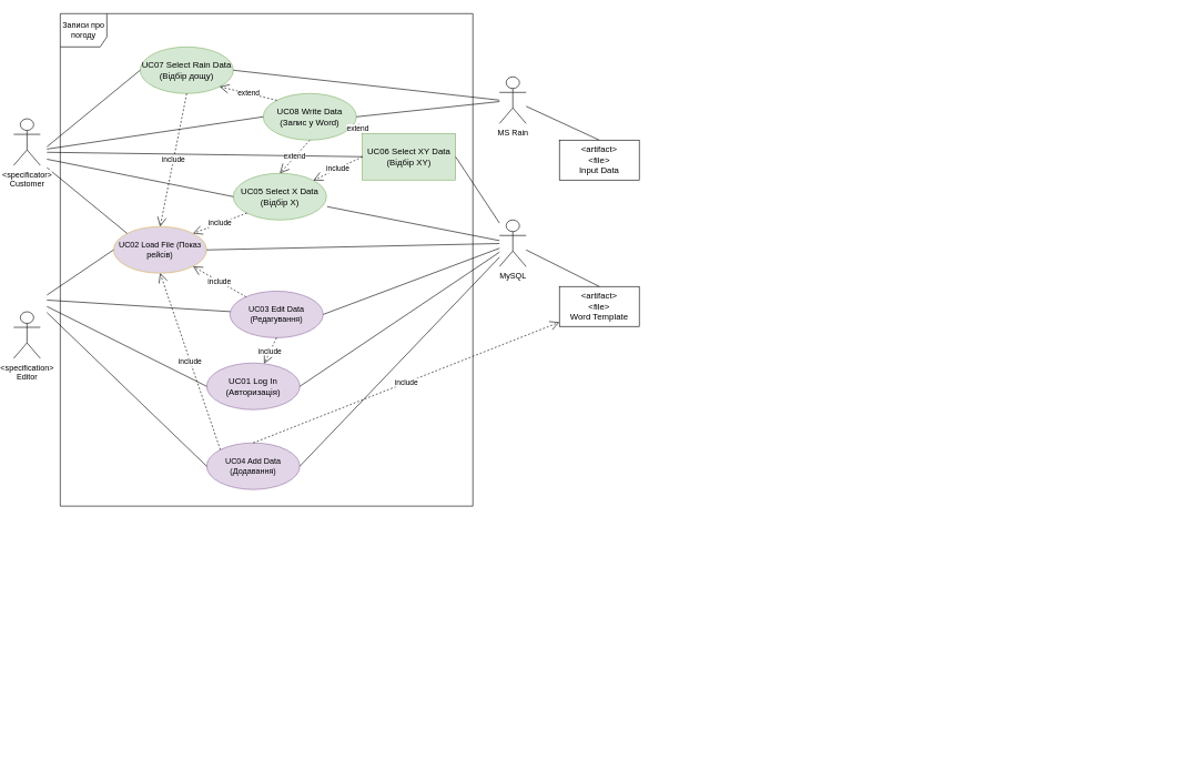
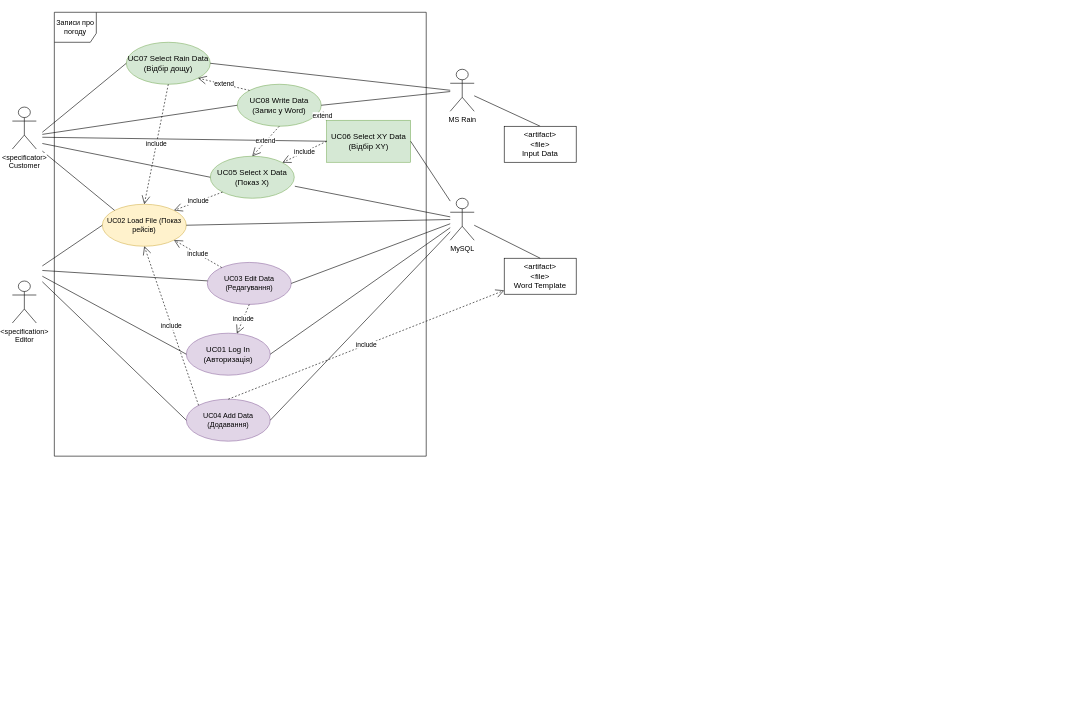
- <mxCell id="9" value="&lt;span style=&quot;font-size: 13px ; text-align: left ; white-space: pre-wrap&quot;&gt;UC05 Select X Data (Відбір Х)&lt;/span&gt;" style="ellipse;whiteSpace=wrap;html=1;fillColor=#d5e8d4;strokeColor=#82b366;" parent="1" vertex="1"><mxGeometry x="350" y="260" width="140" height="70" as="geometry" /></mxCell>
+ <mxCell id="9" value="&lt;span style=&quot;font-size: 13px ; text-align: left ; white-space: pre-wrap&quot;&gt;UC05 Select X Data (Показ Х)&lt;/span&gt;" style="ellipse;whiteSpace=wrap;html=1;fillColor=#d5e8d4;strokeColor=#82b366;" parent="1" vertex="1"><mxGeometry x="350" y="260" width="140" height="70" as="geometry" /></mxCell>
- <mxCell id="7" value="UC02 Load File (Показ рейсів)" style="ellipse;whiteSpace=wrap;html=1;fillColor=#e1d5e7;strokeColor=#d6b656;" parent="1" vertex="1"><mxGeometry x="170" y="340" width="140" height="70" as="geometry" /></mxCell>
+ <mxCell id="7" value="UC02 Load File (Показ рейсів)" style="ellipse;whiteSpace=wrap;html=1;fillColor=#fff2cc;strokeColor=#d6b656;" parent="1" vertex="1"><mxGeometry x="170" y="340" width="140" height="70" as="geometry" /></mxCell>
- <mxCell id="8" value="&lt;span style=&quot;font-family: &amp;#34;arial&amp;#34; ; font-size: 13px ; text-align: left ; white-space: pre-wrap&quot;&gt;UC01 Log In (Авторизація)&lt;/span&gt;" style="ellipse;whiteSpace=wrap;html=1;fillColor=#e1d5e7;strokeColor=#9673a6;" parent="1" vertex="1"><mxGeometry x="310" y="545" width="140" height="70" as="geometry" /></mxCell>
+ <mxCell id="8" value="&lt;span style=&quot;font-family: &amp;#34;arial&amp;#34; ; font-size: 13px ; text-align: left ; white-space: pre-wrap&quot;&gt;UC01 Log In (Авторизація)&lt;/span&gt;" style="ellipse;whiteSpace=wrap;html=1;fillColor=#e1d5e7;strokeColor=#9673a6;" parent="1" vertex="1"><mxGeometry x="310" y="555" width="140" height="70" as="geometry" /></mxCell>
